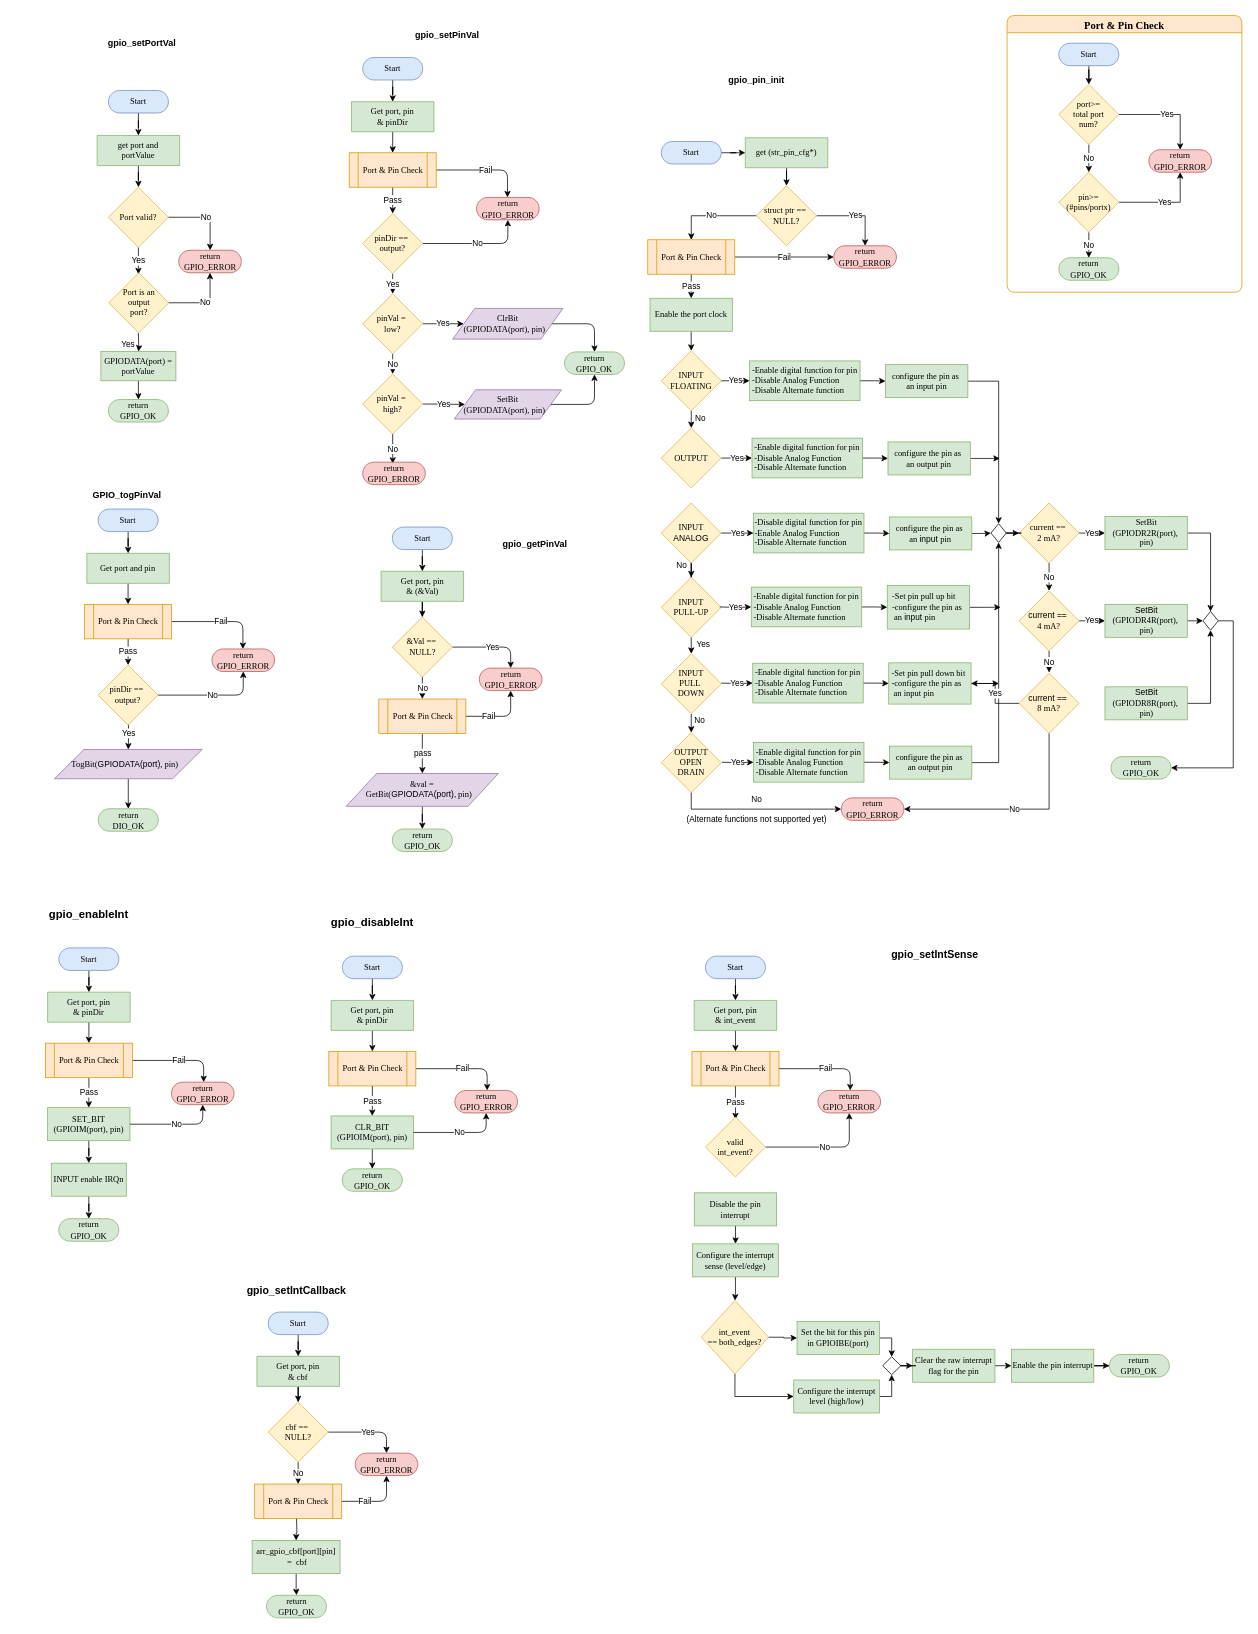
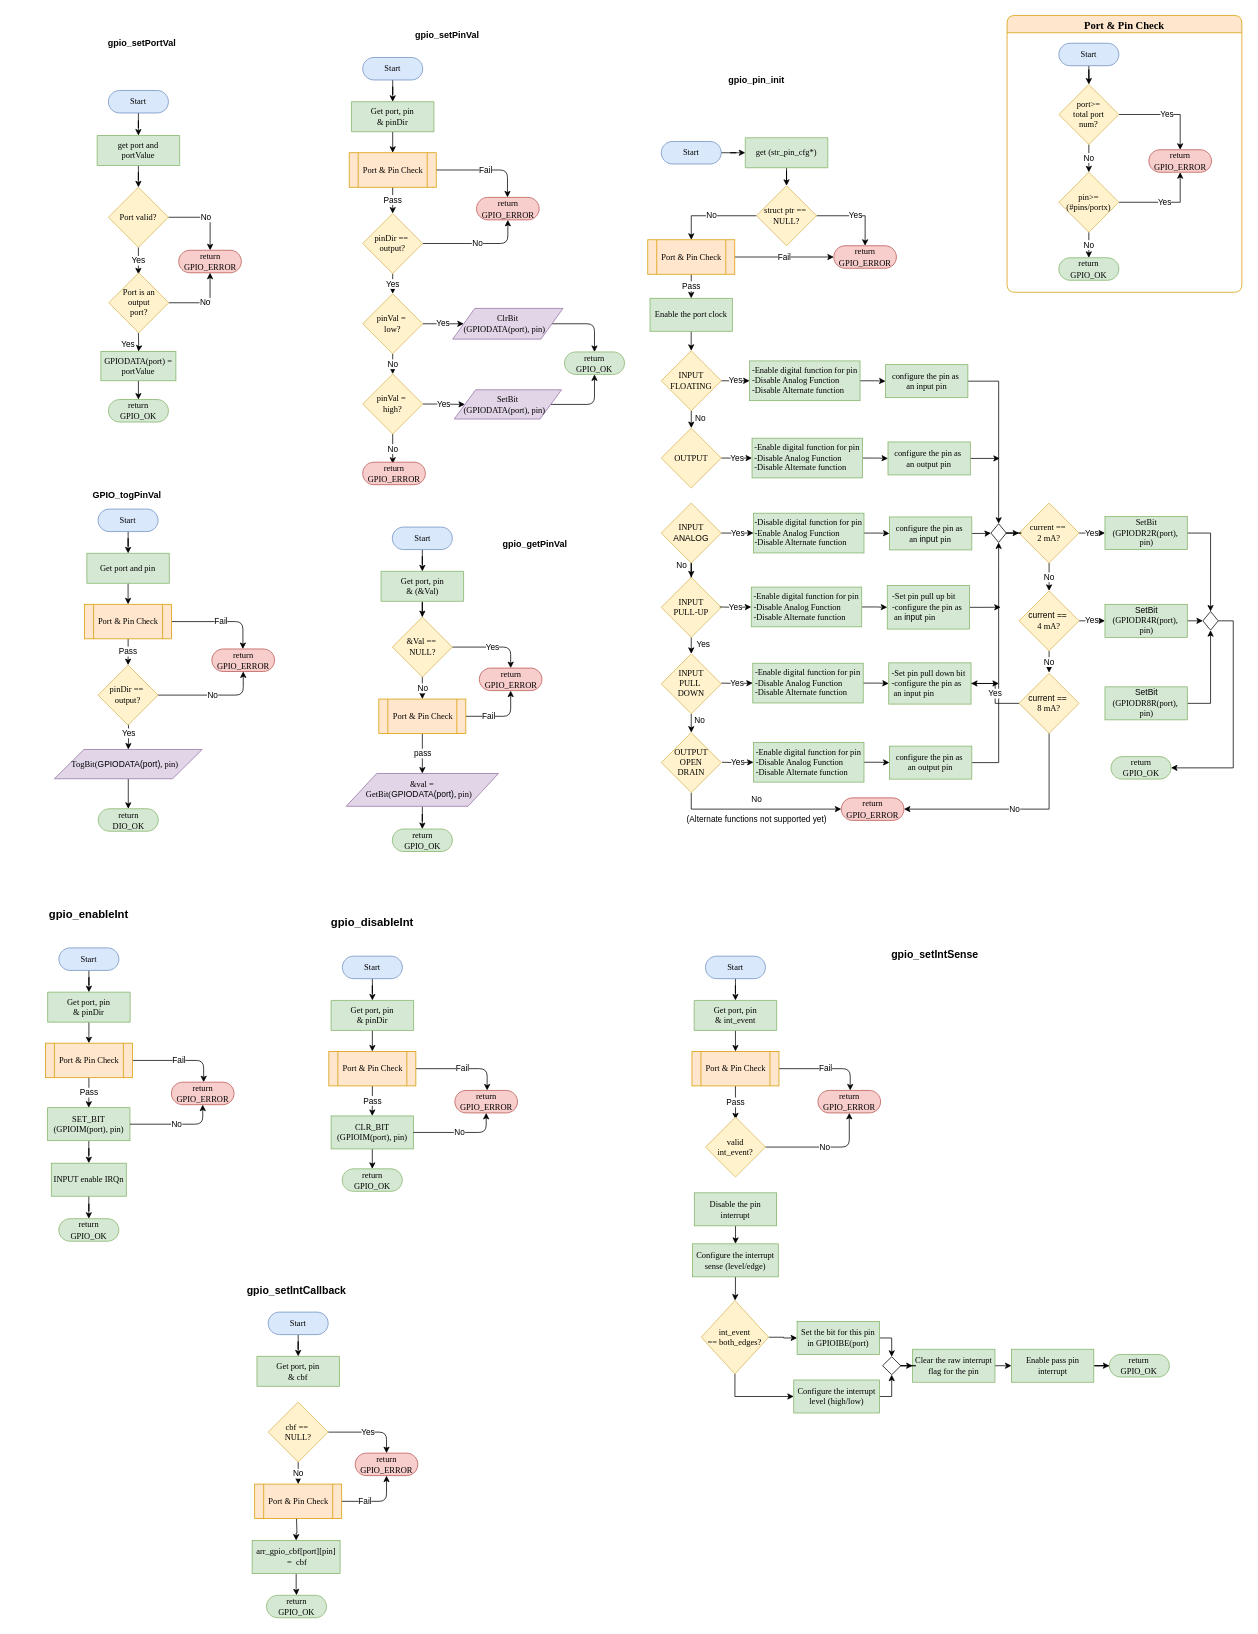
- <mxCell id="212" value="&lt;font face=&quot;Calibri&quot;&gt;&lt;span style=&quot;font-size: 11.29px;&quot;&gt;Enable the pin interrupt&lt;/span&gt;&lt;/font&gt;" style="rounded=0;whiteSpace=wrap;html=1;fontSize=11.29;fillColor=#d5e8d4;strokeColor=#82b366;" parent="1" vertex="1"><mxGeometry x="1347.85" y="1798" width="109.75" height="44" as="geometry" /></mxCell>
+ <mxCell id="212" value="&lt;font face=&quot;Calibri&quot;&gt;&lt;span style=&quot;font-size: 11.29px;&quot;&gt;Enable pass pin interrupt&lt;/span&gt;&lt;/font&gt;" style="rounded=0;whiteSpace=wrap;html=1;fontSize=11.29;fillColor=#d5e8d4;strokeColor=#82b366;" parent="1" vertex="1"><mxGeometry x="1347.85" y="1798" width="109.75" height="44" as="geometry" /></mxCell>
- <mxCell id="193" value="" style="edgeStyle=orthogonalEdgeStyle;rounded=0;orthogonalLoop=1;jettySize=auto;html=1;" parent="1" source="194" target="202" edge="1"><mxGeometry relative="1" as="geometry" /></mxCell>
